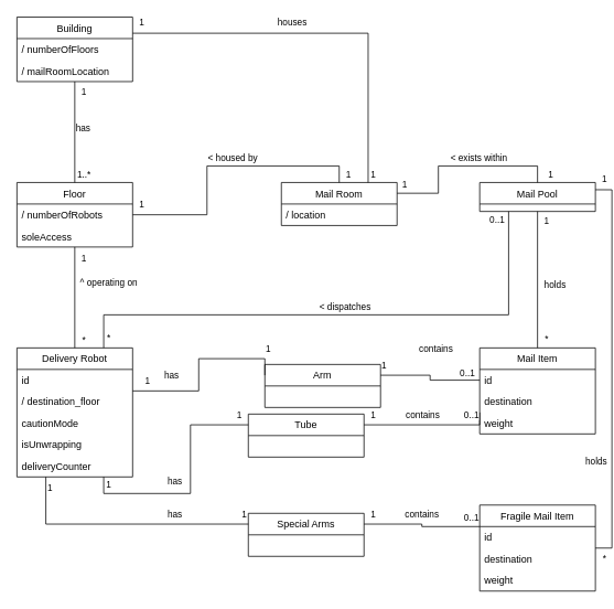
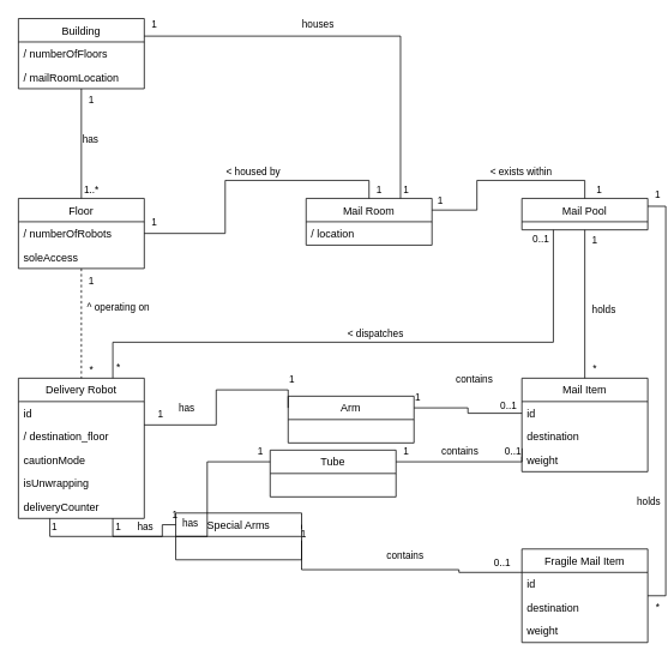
- <mxCell id="59" style="edgeStyle=orthogonalEdgeStyle;rounded=0;comic=0;jumpStyle=none;orthogonalLoop=1;jettySize=auto;html=1;entryX=0.5;entryY=0;entryDx=0;entryDy=0;shadow=0;endArrow=none;endFill=0;" edge="1" parent="1" source="63" target="20"><mxGeometry relative="1" as="geometry" /></mxCell>
+ <mxCell id="59" style="edgeStyle=orthogonalEdgeStyle;rounded=0;comic=0;jumpStyle=none;orthogonalLoop=1;jettySize=auto;html=1;entryX=0.5;entryY=0;entryDx=0;entryDy=0;shadow=0;endArrow=none;endFill=0;dashed=1;" edge="1" parent="1" source="63" target="20"><mxGeometry relative="1" as="geometry" /></mxCell>
- <mxCell id="78" value="Special Arms" style="swimlane;fontStyle=0;childLayout=stackLayout;horizontal=1;startSize=26;fillColor=none;horizontalStack=0;resizeParent=1;resizeParentMax=0;resizeLast=0;collapsible=1;marginBottom=0;" vertex="1" parent="1"><mxGeometry x="300" y="620" width="140" height="52" as="geometry" /></mxCell>
+ <mxCell id="78" value="Special Arms" style="swimlane;fontStyle=0;childLayout=stackLayout;horizontal=1;startSize=26;fillColor=none;horizontalStack=0;resizeParent=1;resizeParentMax=0;resizeLast=0;collapsible=1;marginBottom=0;" vertex="1" parent="1"><mxGeometry x="195" y="570" width="140" height="52" as="geometry" /></mxCell>
